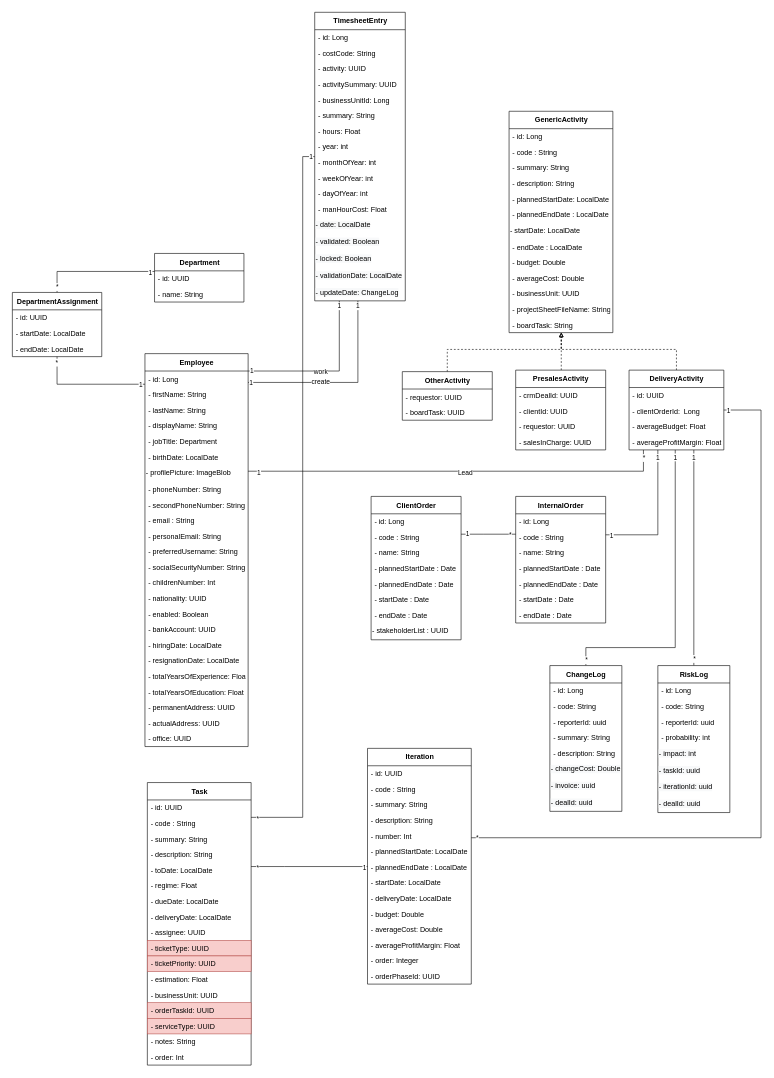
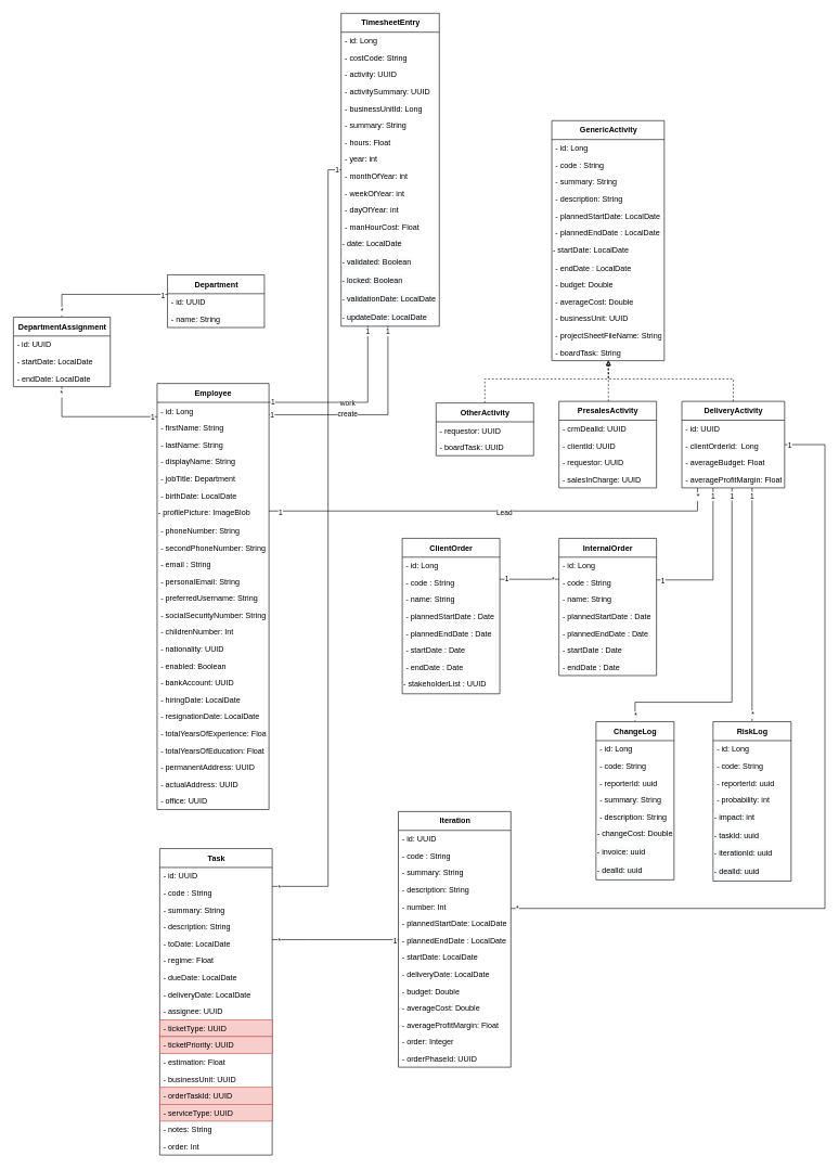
- <mxCell id="126" value="&lt;span style=&quot;text-align: left ; text-indent: 0px ; background-color: rgb(248 , 249 , 250) ; display: inline ; float: none&quot;&gt;&lt;font face=&quot;helvetica&quot;&gt;-&amp;nbsp;&lt;/font&gt;updateDate&lt;font face=&quot;helvetica&quot;&gt;: ChangeLog&lt;/font&gt;&lt;/span&gt;" style="text;whiteSpace=wrap;html=1;" vertex="1" parent="109"><mxGeometry y="453" width="151" height="28" as="geometry" /></mxCell>
+ <mxCell id="126" value="&lt;span style=&quot;text-align: left ; text-indent: 0px ; background-color: rgb(248 , 249 , 250) ; display: inline ; float: none&quot;&gt;&lt;font face=&quot;helvetica&quot;&gt;-&amp;nbsp;&lt;/font&gt;updateDate&lt;font face=&quot;helvetica&quot;&gt;: LocalDate&lt;/font&gt;&lt;/span&gt;" style="text;whiteSpace=wrap;html=1;" vertex="1" parent="109"><mxGeometry y="453" width="151" height="28" as="geometry" /></mxCell>
